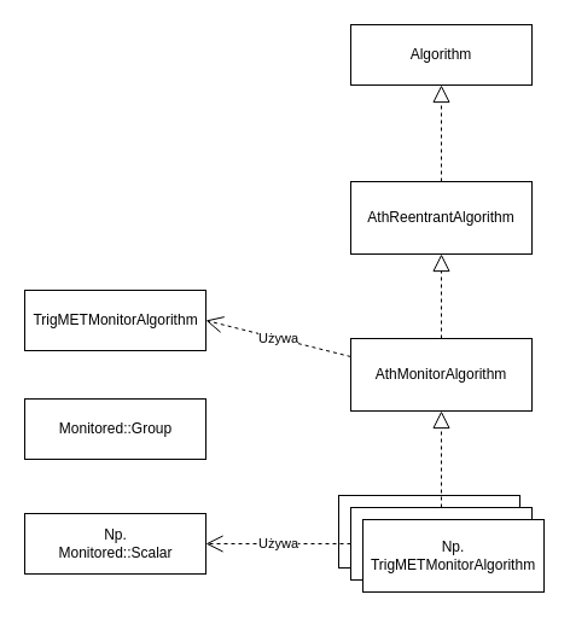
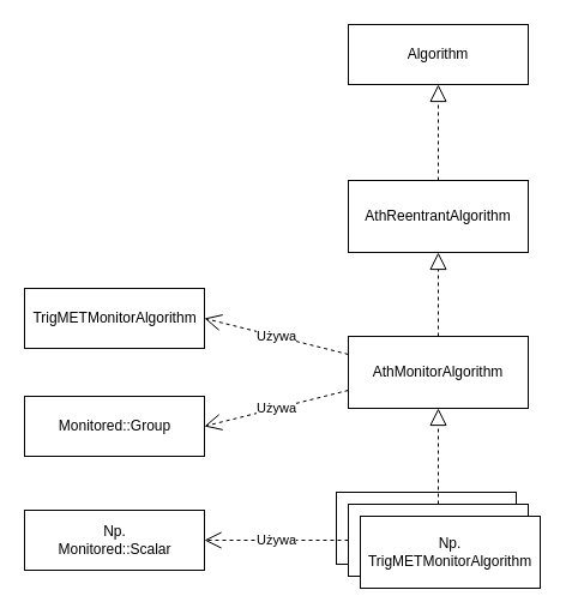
+ <mxCell id="15" value="Używa" style="endArrow=open;endSize=12;dashed=1;html=1;entryX=1;entryY=0.5;entryDx=0;entryDy=0;exitX=0;exitY=0.75;exitDx=0;exitDy=0;" edge="1" parent="1" source="4" target="13"><mxGeometry width="160" relative="1" as="geometry"><mxPoint x="160" y="390" as="sourcePoint" /><mxPoint x="320" y="390" as="targetPoint" /></mxGeometry></mxCell>
